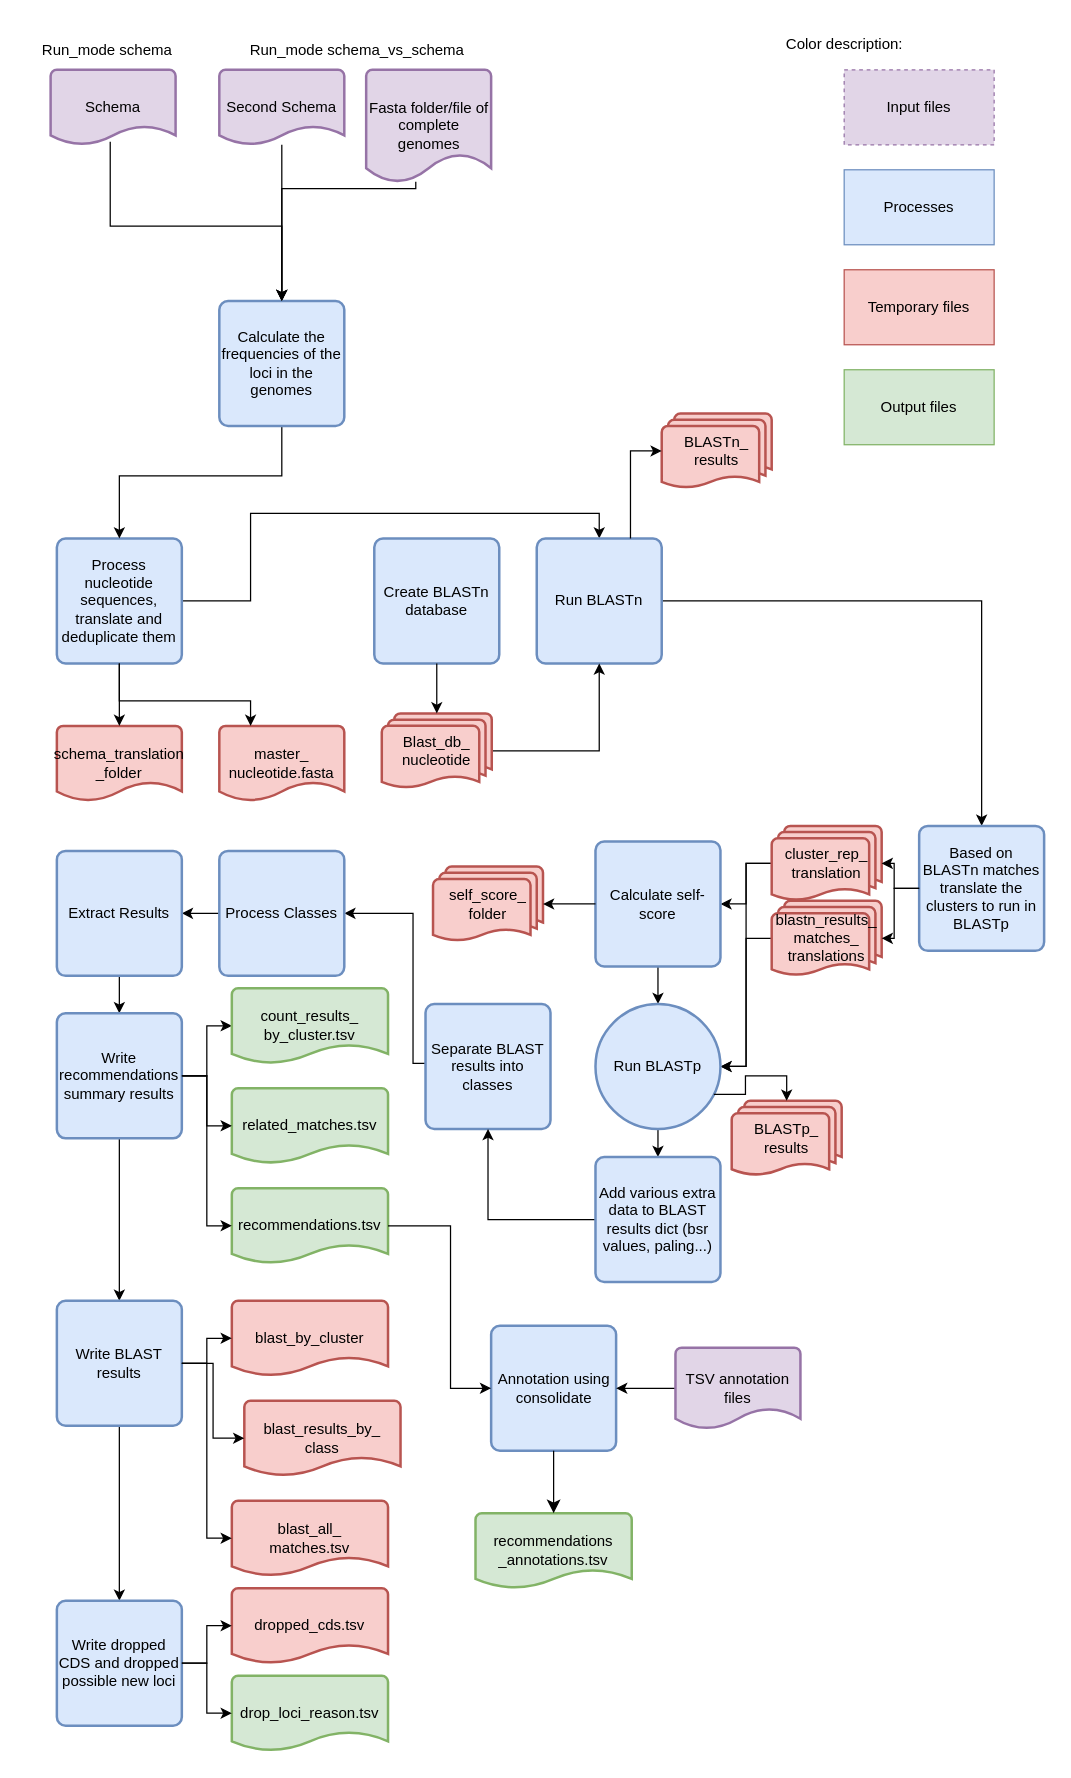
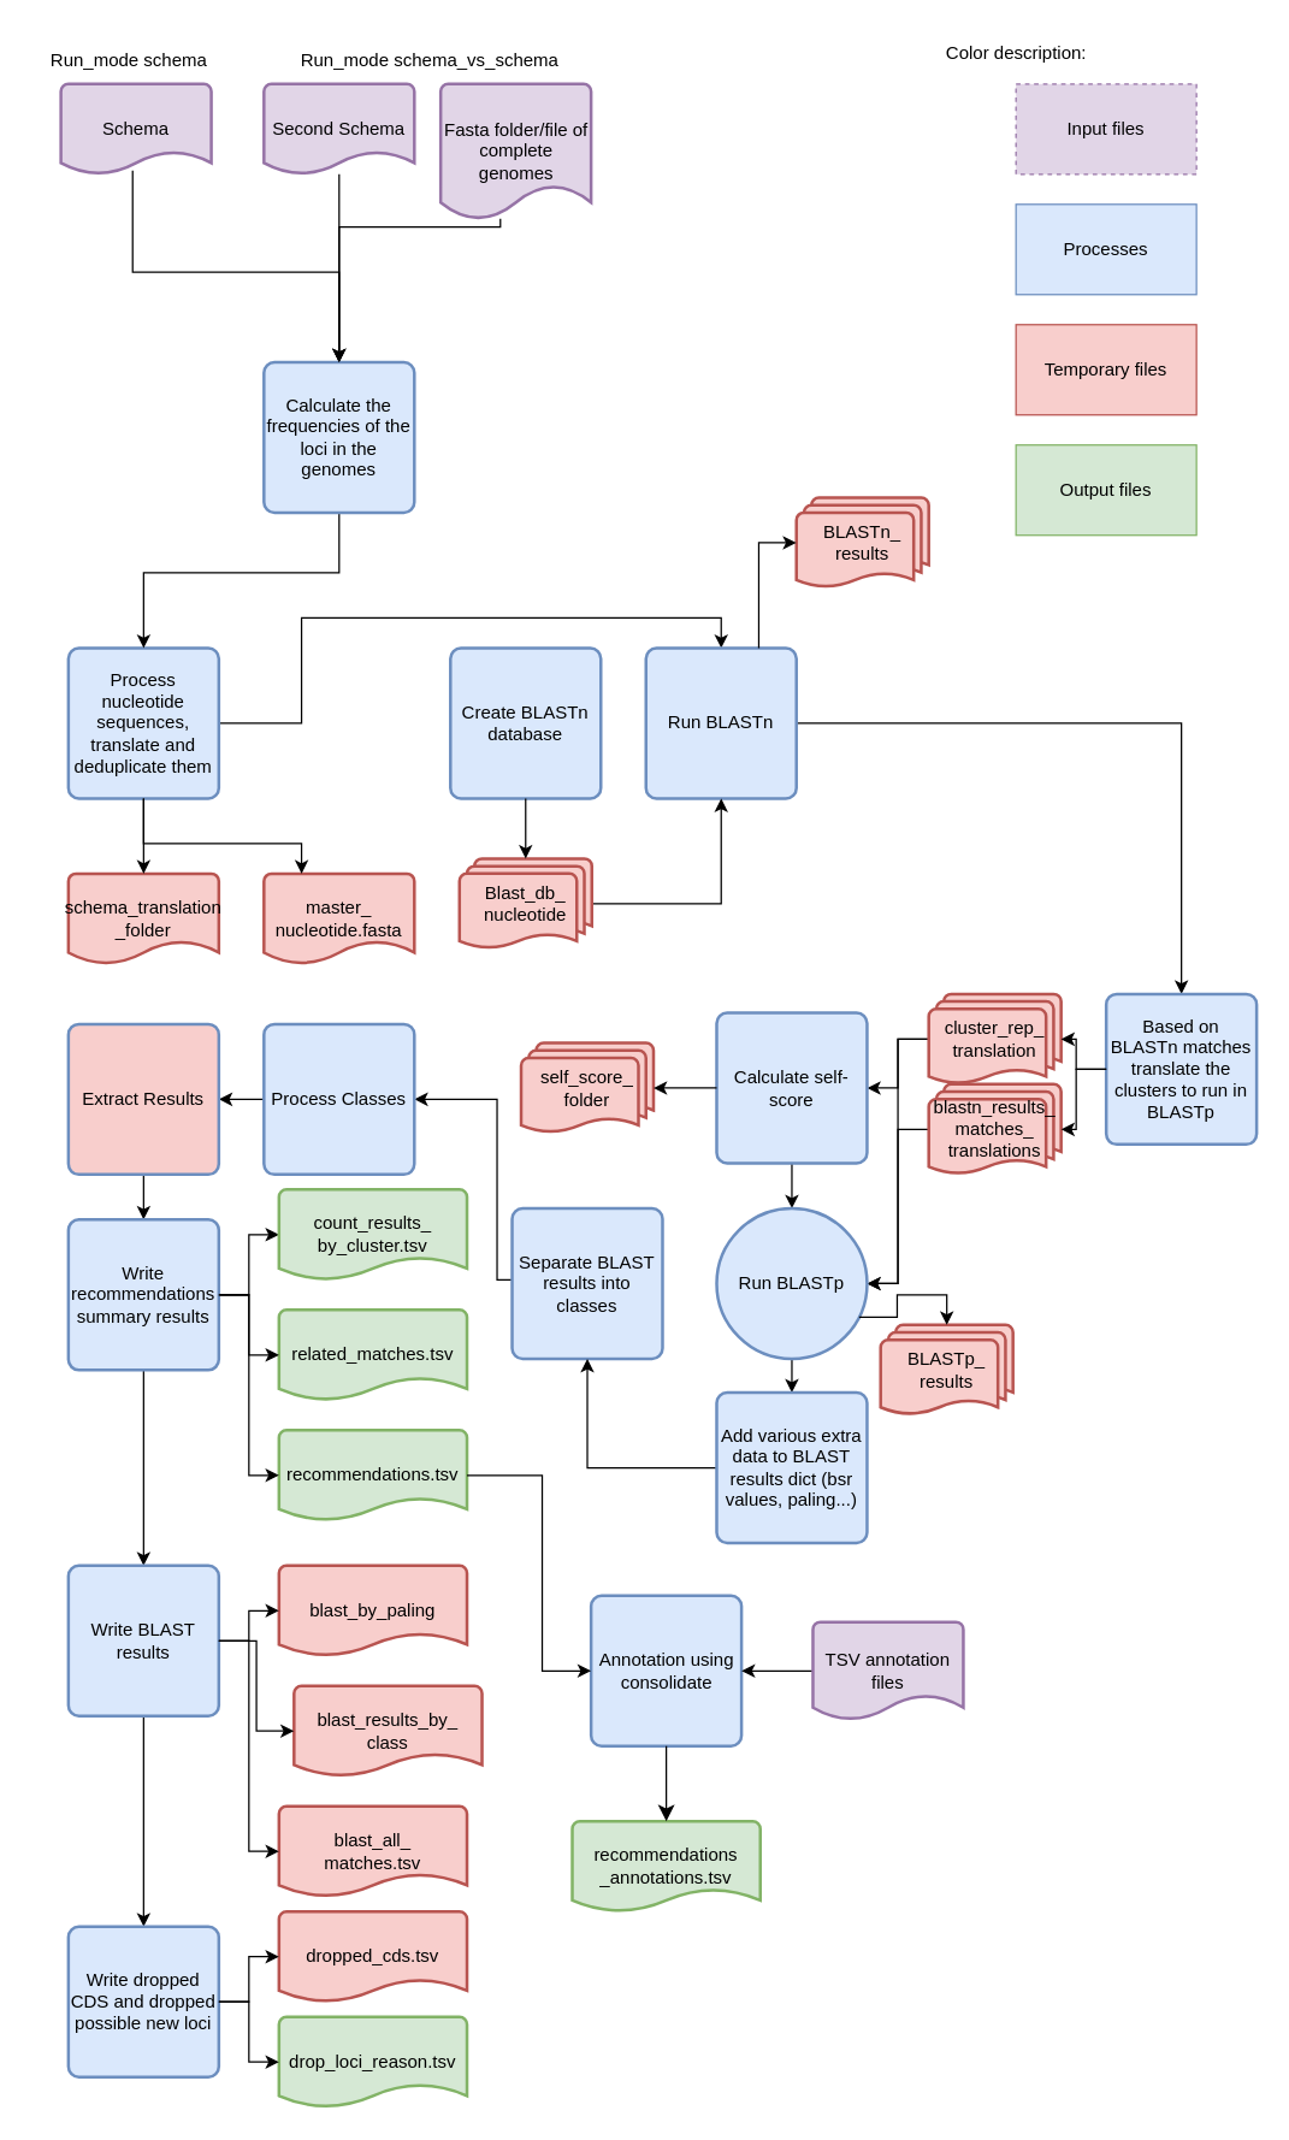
- <mxCell id="38" value="Extract Results" style="rounded=1;whiteSpace=wrap;html=1;absoluteArcSize=1;arcSize=14;strokeWidth=2;fillColor=#dae8fc;strokeColor=#6c8ebf;" parent="1" vertex="1"><mxGeometry x="45" y="680" width="100" height="100" as="geometry" /></mxCell>
+ <mxCell id="38" value="Extract Results" style="rounded=1;whiteSpace=wrap;html=1;absoluteArcSize=1;arcSize=14;strokeWidth=2;fillColor=#f8cecc;strokeColor=#6c8ebf;" parent="1" vertex="1"><mxGeometry x="45" y="680" width="100" height="100" as="geometry" /></mxCell>
- <mxCell id="49" value="blast_by_cluster" style="strokeWidth=2;html=1;shape=mxgraph.flowchart.document2;whiteSpace=wrap;size=0.25;fillColor=#f8cecc;strokeColor=#b85450;" parent="1" vertex="1"><mxGeometry x="185" y="1040" width="125" height="60" as="geometry" /></mxCell>
+ <mxCell id="49" value="blast_by_paling" style="strokeWidth=2;html=1;shape=mxgraph.flowchart.document2;whiteSpace=wrap;size=0.25;fillColor=#f8cecc;strokeColor=#b85450;" parent="1" vertex="1"><mxGeometry x="185" y="1040" width="125" height="60" as="geometry" /></mxCell>
